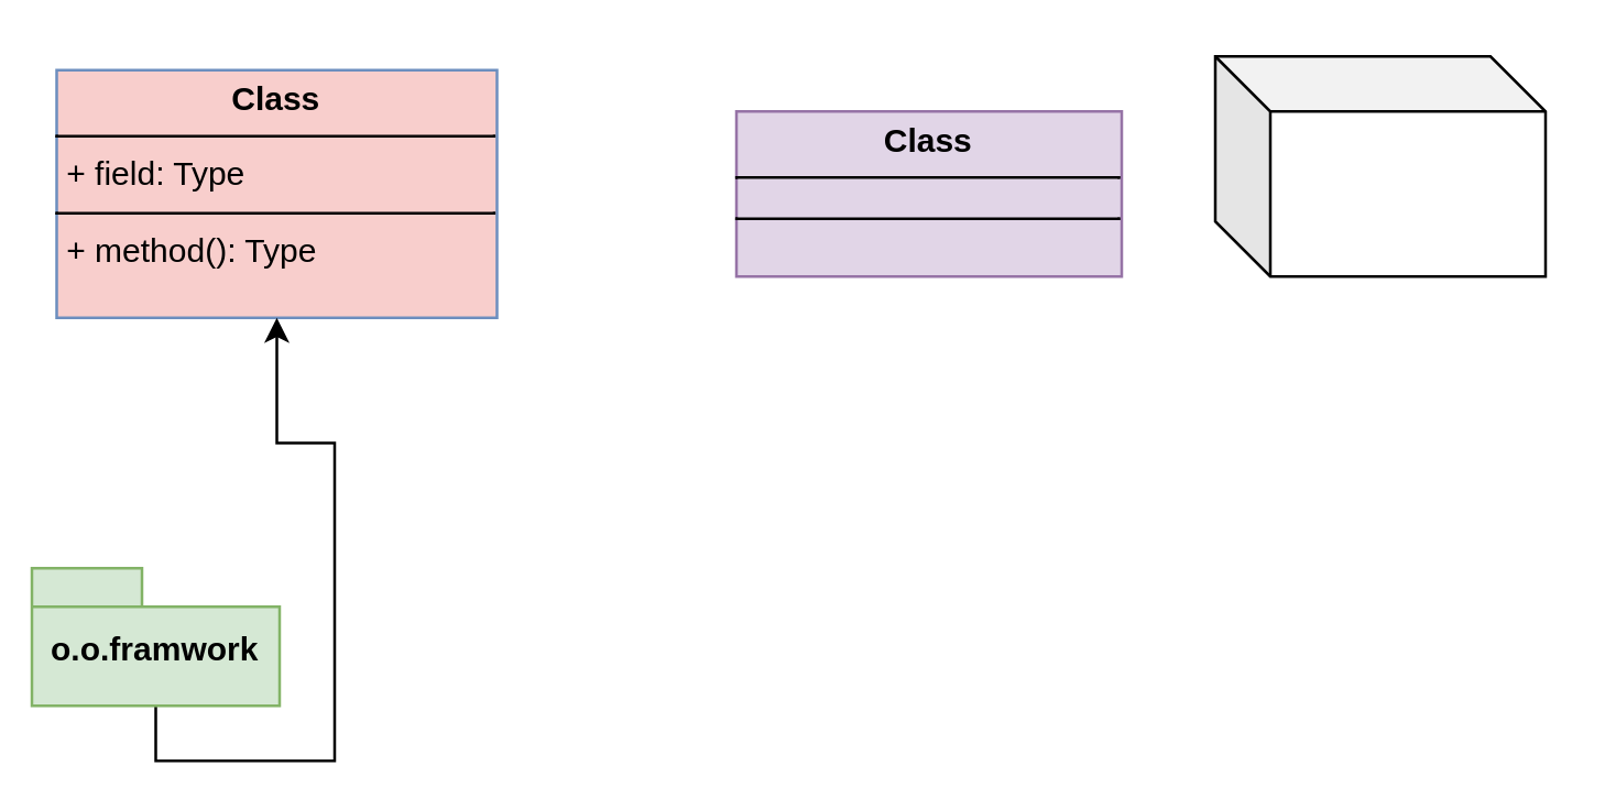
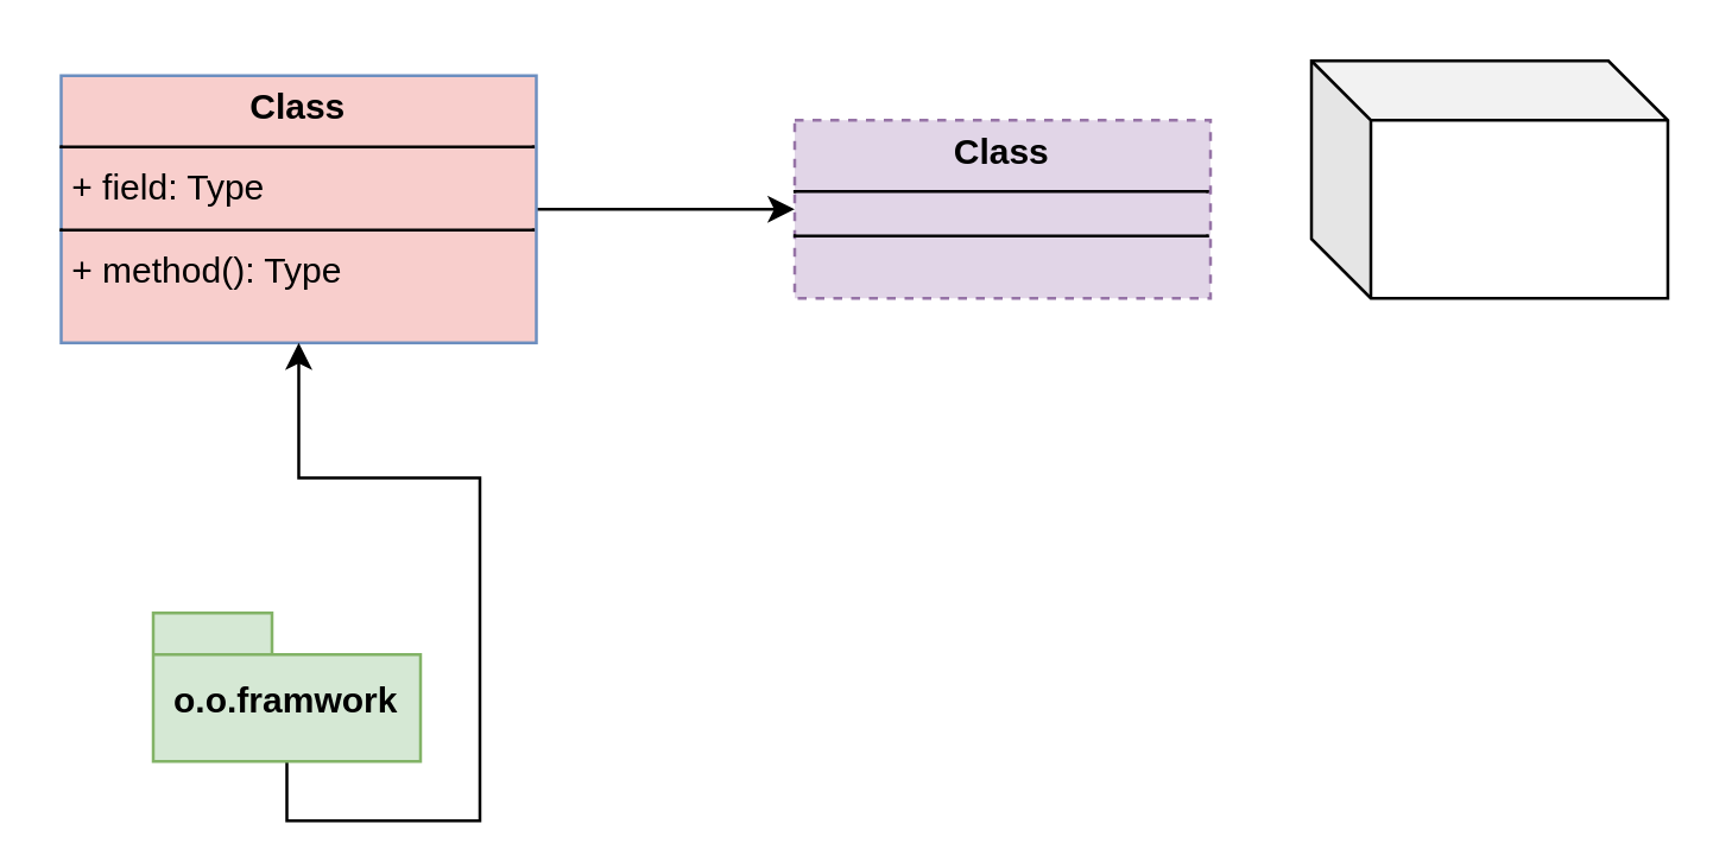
+ <mxCell id="3" style="edgeStyle=orthogonalEdgeStyle;rounded=0;orthogonalLoop=1;jettySize=auto;html=1;entryX=0;entryY=0.5;entryDx=0;entryDy=0;" parent="1" source="4" target="2" edge="1"><mxGeometry relative="1" as="geometry" /></mxCell>
- <mxCell id="2" value="&lt;p style=&quot;margin:0px;margin-top:4px;text-align:center;&quot;&gt;&lt;b&gt;Class&lt;/b&gt;&lt;/p&gt;&lt;hr size=&quot;1&quot; style=&quot;border-style:solid;&quot;/&gt;&lt;div style=&quot;height:2px;&quot;&gt;&lt;/div&gt;&lt;hr size=&quot;1&quot; style=&quot;border-style:solid;&quot;/&gt;&lt;div style=&quot;height:2px;&quot;&gt;&lt;/div&gt;" style="verticalAlign=top;align=left;overflow=fill;html=1;whiteSpace=wrap;fillColor=#e1d5e7;strokeColor=#9673a6;" parent="1" vertex="1"><mxGeometry x="267" y="40" width="140" height="60" as="geometry" /></mxCell>
+ <mxCell id="2" value="&lt;p style=&quot;margin:0px;margin-top:4px;text-align:center;&quot;&gt;&lt;b&gt;Class&lt;/b&gt;&lt;/p&gt;&lt;hr size=&quot;1&quot; style=&quot;border-style:solid;&quot;/&gt;&lt;div style=&quot;height:2px;&quot;&gt;&lt;/div&gt;&lt;hr size=&quot;1&quot; style=&quot;border-style:solid;&quot;/&gt;&lt;div style=&quot;height:2px;&quot;&gt;&lt;/div&gt;" style="verticalAlign=top;align=left;overflow=fill;html=1;whiteSpace=wrap;fillColor=#e1d5e7;strokeColor=#9673a6;dashed=1;" parent="1" vertex="1"><mxGeometry x="267" y="40" width="140" height="60" as="geometry" /></mxCell>
- <mxCell id="6" value="o.o.framwork" style="shape=folder;fontStyle=1;spacingTop=10;tabWidth=40;tabHeight=14;tabPosition=left;html=1;whiteSpace=wrap;fillColor=#d5e8d4;strokeColor=#82b366;" parent="1" vertex="1"><mxGeometry x="11" y="206" width="90" height="50" as="geometry" /></mxCell>
+ <mxCell id="6" value="o.o.framwork" style="shape=folder;fontStyle=1;spacingTop=10;tabWidth=40;tabHeight=14;tabPosition=left;html=1;whiteSpace=wrap;fillColor=#d5e8d4;strokeColor=#82b366;" parent="1" vertex="1"><mxGeometry x="51" y="206" width="90" height="50" as="geometry" /></mxCell>
